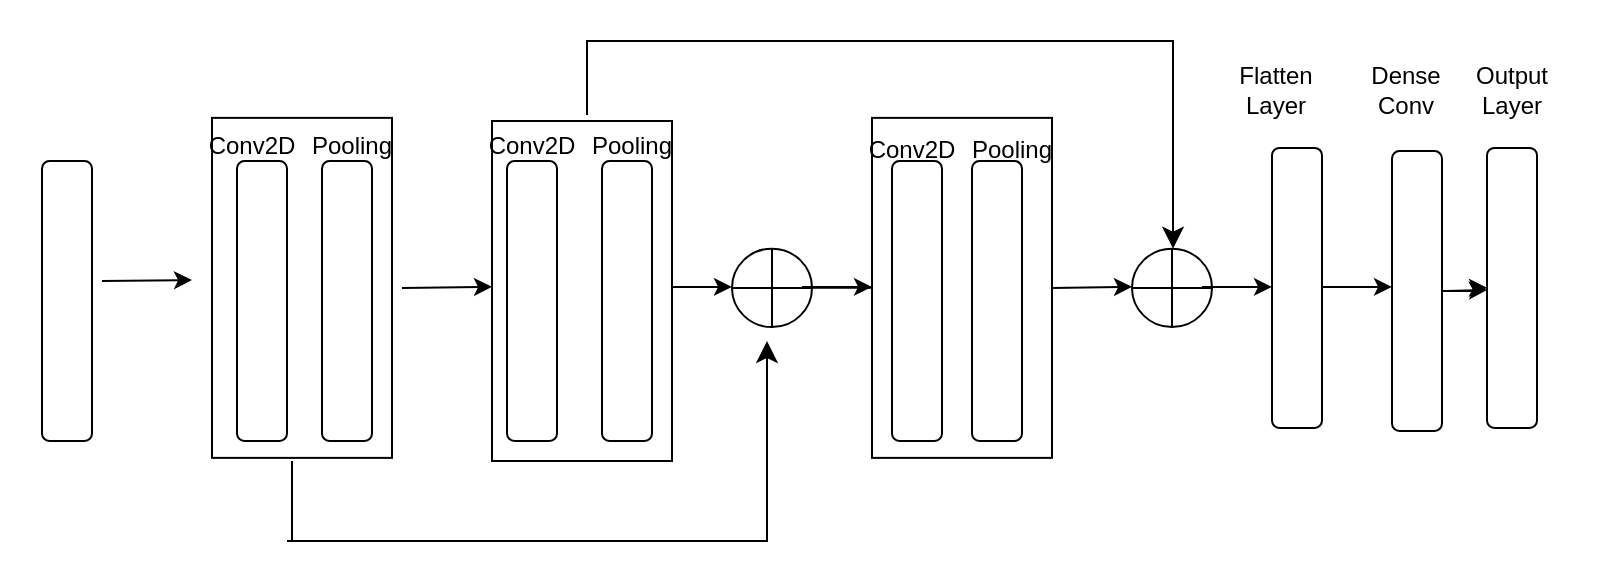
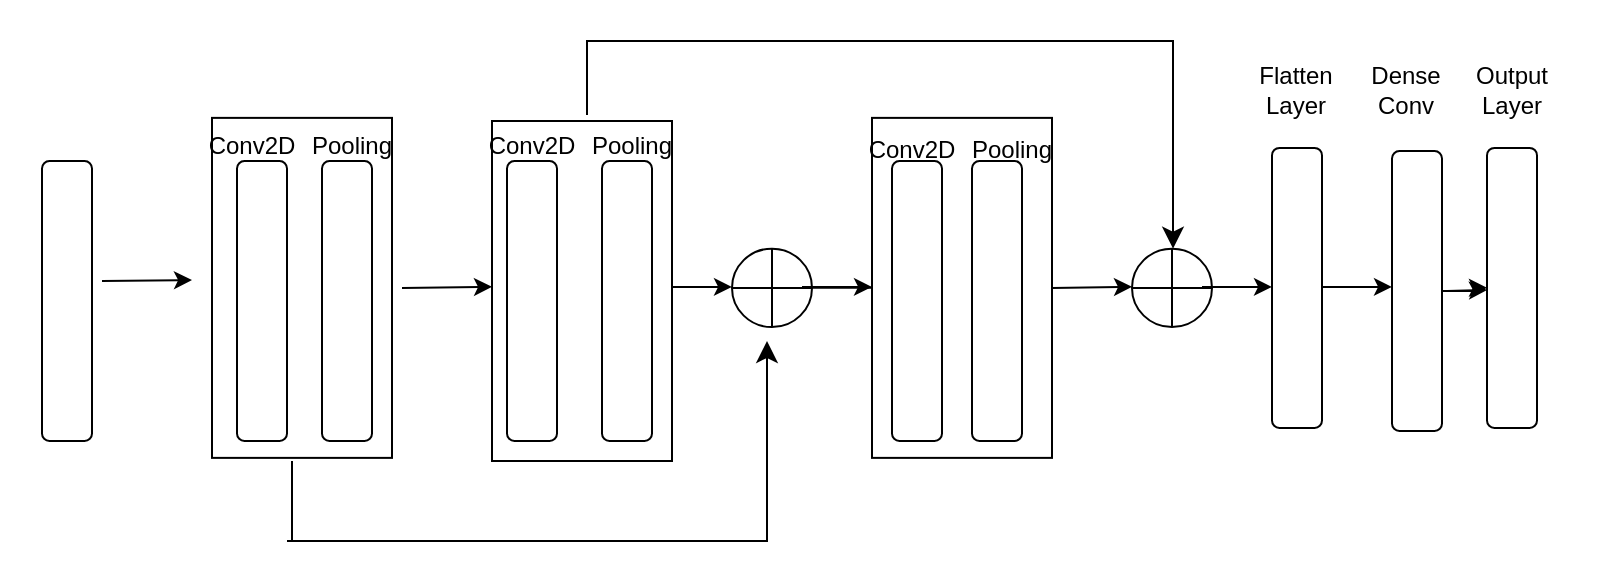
- <mxCell id="37" value="Flatten Layer" style="text;html=1;align=center;verticalAlign=middle;whiteSpace=wrap;rounded=0;" parent="1" vertex="1"><mxGeometry x="613" y="30" width="50" height="30" as="geometry" /></mxCell>
+ <mxCell id="37" value="Flatten Layer" style="text;html=1;align=center;verticalAlign=middle;whiteSpace=wrap;rounded=0;" parent="1" vertex="1"><mxGeometry x="623" y="30" width="50" height="30" as="geometry" /></mxCell>
